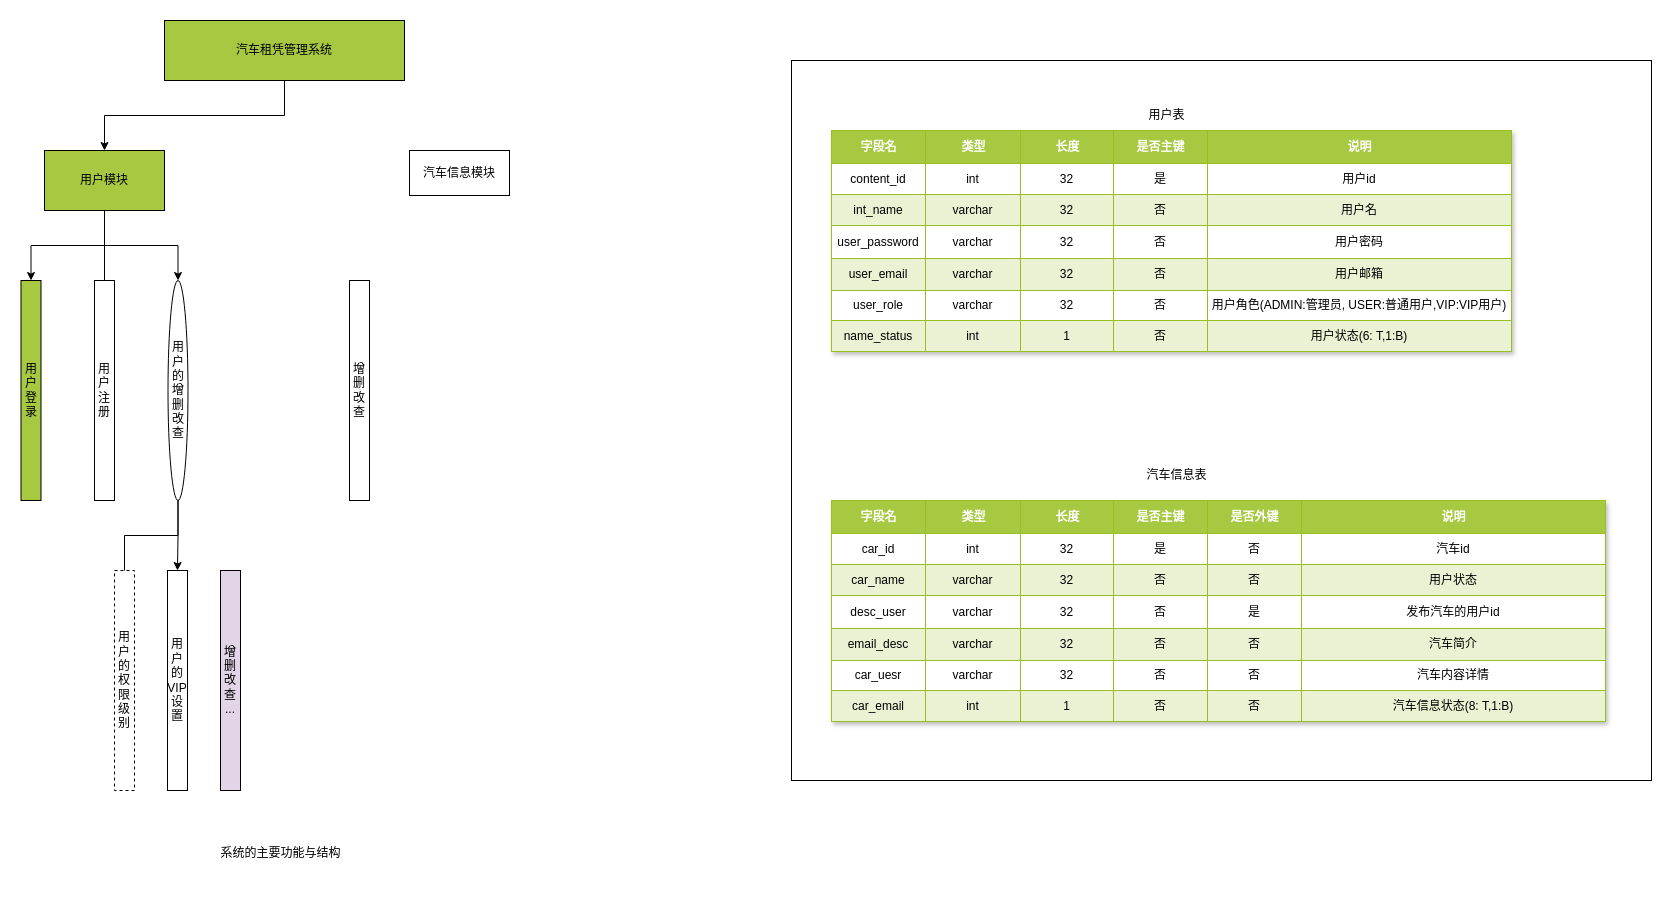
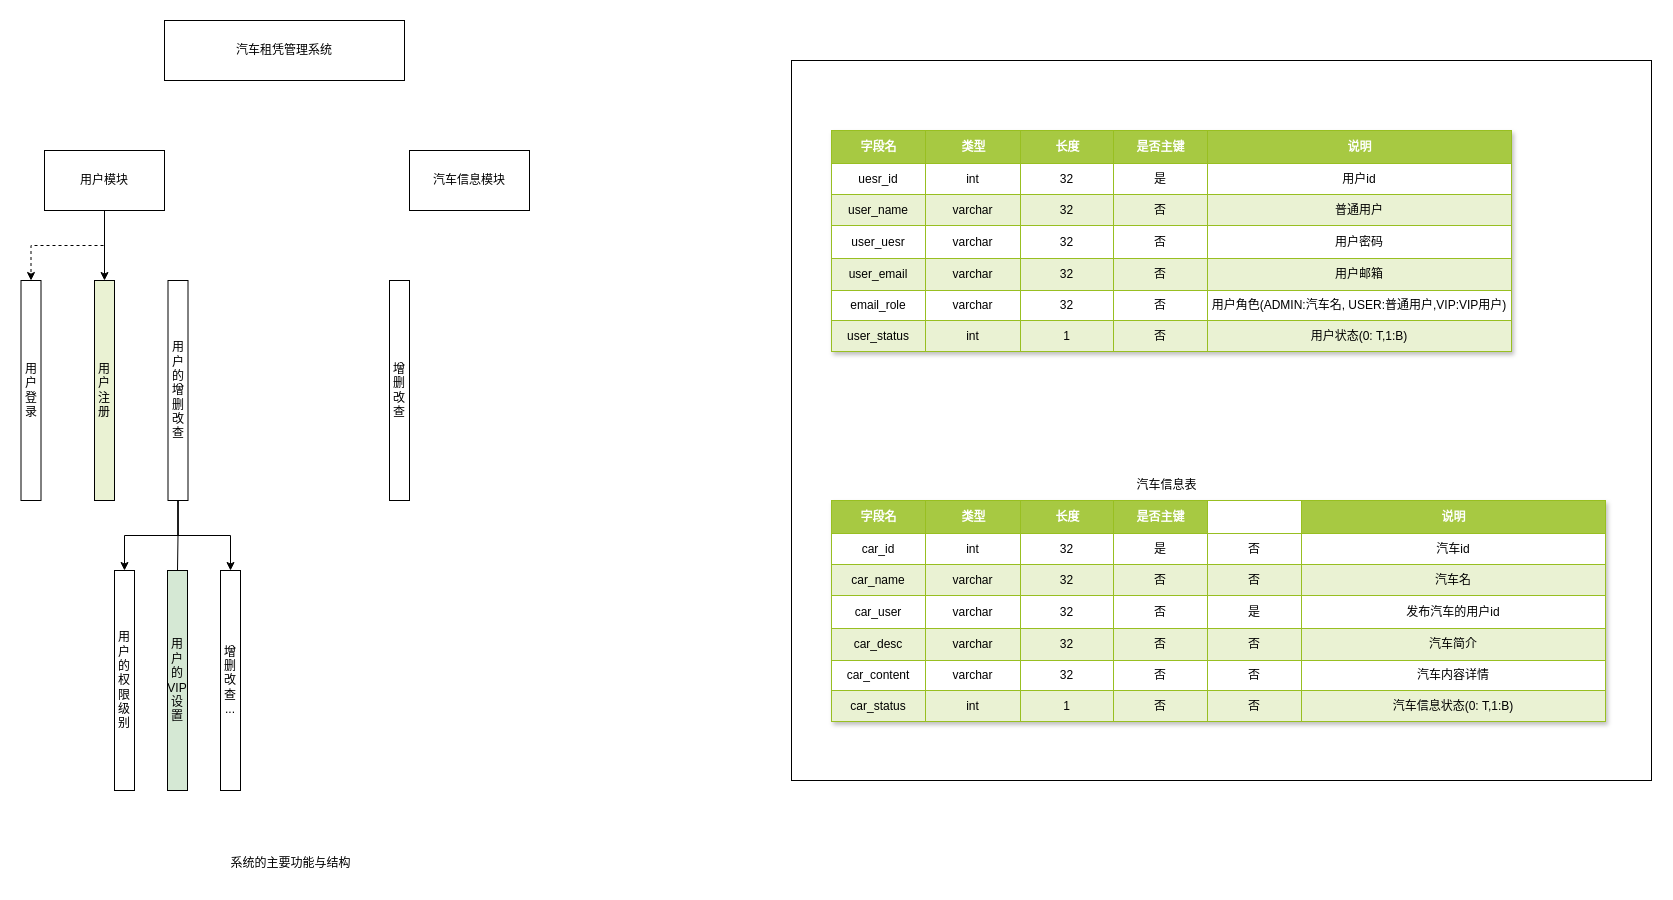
- <mxCell id="3" value="汽车租凭管理系统" style="rounded=0;whiteSpace=wrap;html=1;fillColor=#a7c942;" parent="2" vertex="1"><mxGeometry x="143.5" width="240" height="60" as="geometry" /></mxCell>
+ <mxCell id="3" value="汽车租凭管理系统" style="rounded=0;whiteSpace=wrap;html=1;" parent="2" vertex="1"><mxGeometry x="143.5" width="240" height="60" as="geometry" /></mxCell>
- <mxCell id="5" style="edgeStyle=orthogonalEdgeStyle;rounded=0;orthogonalLoop=1;jettySize=auto;html=1;exitX=0.5;exitY=1;exitDx=0;exitDy=0;entryX=0.5;entryY=0;entryDx=0;entryDy=0;" parent="2" source="3" target="4" edge="1"><mxGeometry relative="1" as="geometry" /></mxCell>
- <mxCell id="66" value="用户表" style="text;html=1;align=center;verticalAlign=middle;resizable=0;points=[];autosize=1;strokeColor=none;fillColor=none;" vertex="1" parent="21"><mxGeometry x="345" y="40" width="60" height="30" as="geometry" /></mxCell>
- <mxCell id="6" value="汽车信息模块" style="rounded=0;whiteSpace=wrap;html=1;" parent="2" vertex="1"><mxGeometry x="388.5" y="130" width="100" height="45" as="geometry" /></mxCell>
+ <mxCell id="6" value="汽车信息模块" style="rounded=0;whiteSpace=wrap;html=1;" parent="2" vertex="1"><mxGeometry x="388.5" y="130" width="120" height="60" as="geometry" /></mxCell>
- <mxCell id="31" value="content_id" style="connectable=0;recursiveResize=0;strokeColor=inherit;fillColor=inherit;align=center;whiteSpace=wrap;html=1;" vertex="1" parent="30"><mxGeometry width="94" height="31" as="geometry"><mxRectangle width="94" height="31" as="alternateBounds" /></mxGeometry></mxCell>
+ <mxCell id="31" value="uesr_id" style="connectable=0;recursiveResize=0;strokeColor=inherit;fillColor=inherit;align=center;whiteSpace=wrap;html=1;" vertex="1" parent="30"><mxGeometry width="94" height="31" as="geometry"><mxRectangle width="94" height="31" as="alternateBounds" /></mxGeometry></mxCell>
- <mxCell id="4" value="用户模块" style="rounded=0;whiteSpace=wrap;html=1;fillColor=#a7c942;" parent="2" vertex="1"><mxGeometry x="23.5" y="130" width="120" height="60" as="geometry" /></mxCell>
+ <mxCell id="4" value="用户模块" style="rounded=0;whiteSpace=wrap;html=1;" parent="2" vertex="1"><mxGeometry x="23.5" y="130" width="120" height="60" as="geometry" /></mxCell>
- <mxCell id="37" value="int_name" style="connectable=0;recursiveResize=0;strokeColor=inherit;fillColor=inherit;whiteSpace=wrap;html=1;" vertex="1" parent="36"><mxGeometry width="94" height="31" as="geometry"><mxRectangle width="94" height="31" as="alternateBounds" /></mxGeometry></mxCell>
+ <mxCell id="37" value="user_name" style="connectable=0;recursiveResize=0;strokeColor=inherit;fillColor=inherit;whiteSpace=wrap;html=1;" vertex="1" parent="36"><mxGeometry width="94" height="31" as="geometry"><mxRectangle width="94" height="31" as="alternateBounds" /></mxGeometry></mxCell>
- <mxCell id="41" value="用户名" style="connectable=0;recursiveResize=0;strokeColor=inherit;fillColor=inherit;whiteSpace=wrap;html=1;" vertex="1" parent="36"><mxGeometry x="376" width="304" height="31" as="geometry"><mxRectangle width="304" height="31" as="alternateBounds" /></mxGeometry></mxCell>
+ <mxCell id="41" value="普通用户" style="connectable=0;recursiveResize=0;strokeColor=inherit;fillColor=inherit;whiteSpace=wrap;html=1;" vertex="1" parent="36"><mxGeometry x="376" width="304" height="31" as="geometry"><mxRectangle width="304" height="31" as="alternateBounds" /></mxGeometry></mxCell>
- <mxCell id="43" value="user_password" style="connectable=0;recursiveResize=0;strokeColor=inherit;fillColor=inherit;fontStyle=0;align=center;whiteSpace=wrap;html=1;" vertex="1" parent="42"><mxGeometry width="94" height="33" as="geometry"><mxRectangle width="94" height="33" as="alternateBounds" /></mxGeometry></mxCell>
+ <mxCell id="43" value="user_uesr" style="connectable=0;recursiveResize=0;strokeColor=inherit;fillColor=inherit;fontStyle=0;align=center;whiteSpace=wrap;html=1;" vertex="1" parent="42"><mxGeometry width="94" height="33" as="geometry"><mxRectangle width="94" height="33" as="alternateBounds" /></mxGeometry></mxCell>
- <mxCell id="8" style="edgeStyle=orthogonalEdgeStyle;rounded=0;orthogonalLoop=1;jettySize=auto;html=1;exitX=0.5;exitY=1;exitDx=0;exitDy=0;entryX=0.5;entryY=0;entryDx=0;entryDy=0;" parent="2" source="4" target="7" edge="1"><mxGeometry relative="1" as="geometry" /></mxCell>
+ <mxCell id="8" style="edgeStyle=orthogonalEdgeStyle;rounded=0;orthogonalLoop=1;jettySize=auto;html=1;exitX=0.5;exitY=1;exitDx=0;exitDy=0;entryX=0.5;entryY=0;entryDx=0;entryDy=0;dashed=1;" parent="2" source="4" target="7" edge="1"><mxGeometry relative="1" as="geometry" /></mxCell>
- <mxCell id="12" style="edgeStyle=orthogonalEdgeStyle;rounded=0;orthogonalLoop=1;jettySize=auto;html=1;exitX=0.5;exitY=1;exitDx=0;exitDy=0;entryX=0.5;entryY=0;entryDx=0;entryDy=0;" parent="2" source="4" target="11" edge="1"><mxGeometry relative="1" as="geometry" /></mxCell>
- <mxCell id="10" style="edgeStyle=orthogonalEdgeStyle;rounded=0;orthogonalLoop=1;jettySize=auto;html=1;exitX=0.5;exitY=1;exitDx=0;exitDy=0;entryX=0.5;entryY=0;entryDx=0;entryDy=0;endArrow=none;" parent="2" source="4" target="9" edge="1"><mxGeometry relative="1" as="geometry" /></mxCell>
+ <mxCell id="10" style="edgeStyle=orthogonalEdgeStyle;rounded=0;orthogonalLoop=1;jettySize=auto;html=1;exitX=0.5;exitY=1;exitDx=0;exitDy=0;entryX=0.5;entryY=0;entryDx=0;entryDy=0;" parent="2" source="4" target="9" edge="1"><mxGeometry relative="1" as="geometry" /></mxCell>
- <mxCell id="55" value="user_role" style="connectable=0;recursiveResize=0;strokeColor=inherit;fillColor=inherit;whiteSpace=wrap;html=1;" vertex="1" parent="54"><mxGeometry width="94" height="30" as="geometry"><mxRectangle width="94" height="30" as="alternateBounds" /></mxGeometry></mxCell>
+ <mxCell id="55" value="email_role" style="connectable=0;recursiveResize=0;strokeColor=inherit;fillColor=inherit;whiteSpace=wrap;html=1;" vertex="1" parent="54"><mxGeometry width="94" height="30" as="geometry"><mxRectangle width="94" height="30" as="alternateBounds" /></mxGeometry></mxCell>
- <mxCell id="59" value="用户角色(ADMIN:管理员, USER:普通用户,VIP:VIP用户)" style="connectable=0;recursiveResize=0;strokeColor=inherit;fillColor=inherit;whiteSpace=wrap;html=1;labelBackgroundColor=none;" vertex="1" parent="54"><mxGeometry x="376" width="304" height="30" as="geometry"><mxRectangle width="304" height="30" as="alternateBounds" /></mxGeometry></mxCell>
+ <mxCell id="59" value="用户角色(ADMIN:汽车名, USER:普通用户,VIP:VIP用户)" style="connectable=0;recursiveResize=0;strokeColor=inherit;fillColor=inherit;whiteSpace=wrap;html=1;labelBackgroundColor=none;" vertex="1" parent="54"><mxGeometry x="376" width="304" height="30" as="geometry"><mxRectangle width="304" height="30" as="alternateBounds" /></mxGeometry></mxCell>
- <mxCell id="61" value="name_status" style="connectable=0;recursiveResize=0;strokeColor=inherit;fillColor=inherit;whiteSpace=wrap;html=1;" vertex="1" parent="60"><mxGeometry width="94" height="31" as="geometry"><mxRectangle width="94" height="31" as="alternateBounds" /></mxGeometry></mxCell>
+ <mxCell id="61" value="user_status" style="connectable=0;recursiveResize=0;strokeColor=inherit;fillColor=inherit;whiteSpace=wrap;html=1;" vertex="1" parent="60"><mxGeometry width="94" height="31" as="geometry"><mxRectangle width="94" height="31" as="alternateBounds" /></mxGeometry></mxCell>
- <mxCell id="65" value="用户状态(6: T,1:B)" style="connectable=0;recursiveResize=0;strokeColor=inherit;fillColor=inherit;whiteSpace=wrap;html=1;" vertex="1" parent="60"><mxGeometry x="376" width="304" height="31" as="geometry"><mxRectangle width="304" height="31" as="alternateBounds" /></mxGeometry></mxCell>
+ <mxCell id="65" value="用户状态(0: T,1:B)" style="connectable=0;recursiveResize=0;strokeColor=inherit;fillColor=inherit;whiteSpace=wrap;html=1;" vertex="1" parent="60"><mxGeometry x="376" width="304" height="31" as="geometry"><mxRectangle width="304" height="31" as="alternateBounds" /></mxGeometry></mxCell>
- <mxCell id="7" value="用户登录" style="rounded=0;whiteSpace=wrap;html=1;fillColor=#a7c942;" parent="2" vertex="1"><mxGeometry y="260" width="20" height="220" as="geometry" /></mxCell>
+ <mxCell id="7" value="用户登录" style="rounded=0;whiteSpace=wrap;html=1;" parent="2" vertex="1"><mxGeometry y="260" width="20" height="220" as="geometry" /></mxCell>
- <mxCell id="9" value="用户注册" style="rounded=0;whiteSpace=wrap;html=1;" parent="2" vertex="1"><mxGeometry x="73.5" y="260" width="20" height="220" as="geometry" /></mxCell>
+ <mxCell id="9" value="用户注册" style="rounded=0;whiteSpace=wrap;html=1;fillColor=#eaf2d3;" parent="2" vertex="1"><mxGeometry x="73.5" y="260" width="20" height="220" as="geometry" /></mxCell>
- <mxCell id="11" value="用户的增删改查" style="ellipse;whiteSpace=wrap;html=1;" parent="2" vertex="1"><mxGeometry x="147" y="260" width="20" height="220" as="geometry" /></mxCell>
+ <mxCell id="11" value="用户的增删改查" style="rounded=0;whiteSpace=wrap;html=1;" parent="2" vertex="1"><mxGeometry x="147" y="260" width="20" height="220" as="geometry" /></mxCell>
- <mxCell id="13" value="增删改查" style="rounded=0;whiteSpace=wrap;html=1;" parent="2" vertex="1"><mxGeometry x="328.5" y="260" width="20" height="220" as="geometry" /></mxCell>
+ <mxCell id="13" value="增删改查" style="rounded=0;whiteSpace=wrap;html=1;" parent="2" vertex="1"><mxGeometry x="368.5" y="260" width="20" height="220" as="geometry" /></mxCell>
- <mxCell id="117" value="汽车信息表" style="text;html=1;align=center;verticalAlign=middle;resizable=0;points=[];autosize=1;strokeColor=none;fillColor=none;" vertex="1" parent="21"><mxGeometry x="345" y="400" width="80" height="30" as="geometry" /></mxCell>
+ <mxCell id="117" value="汽车信息表" style="text;html=1;align=center;verticalAlign=middle;resizable=0;points=[];autosize=1;strokeColor=none;fillColor=none;" vertex="1" parent="21"><mxGeometry x="335" y="410" width="80" height="30" as="geometry" /></mxCell>
- <mxCell id="73" value="是否外键" style="connectable=0;recursiveResize=0;strokeColor=inherit;fillColor=#A7C942;align=center;fontStyle=1;fontColor=#FFFFFF;html=1;" vertex="1" parent="68"><mxGeometry x="376" width="94" height="33" as="geometry"><mxRectangle width="94" height="33" as="alternateBounds" /></mxGeometry></mxCell>
+ <mxCell id="73" value="是否外键" style="connectable=0;recursiveResize=0;strokeColor=inherit;fillColor=#ffffff;align=center;fontStyle=1;fontColor=#FFFFFF;html=1;" vertex="1" parent="68"><mxGeometry x="376" width="94" height="33" as="geometry"><mxRectangle width="94" height="33" as="alternateBounds" /></mxGeometry></mxCell>
+ <mxCell id="19" style="edgeStyle=orthogonalEdgeStyle;rounded=0;orthogonalLoop=1;jettySize=auto;html=1;exitX=0.5;exitY=1;exitDx=0;exitDy=0;entryX=0.5;entryY=0;entryDx=0;entryDy=0;" parent="2" source="11" target="18" edge="1"><mxGeometry relative="1" as="geometry" /></mxCell>
- <mxCell id="17" style="edgeStyle=orthogonalEdgeStyle;rounded=0;orthogonalLoop=1;jettySize=auto;html=1;exitX=0.5;exitY=1;exitDx=0;exitDy=0;entryX=0.5;entryY=0;entryDx=0;entryDy=0;" parent="2" source="11" target="16" edge="1"><mxGeometry relative="1" as="geometry" /></mxCell>
+ <mxCell id="17" style="edgeStyle=orthogonalEdgeStyle;rounded=0;orthogonalLoop=1;jettySize=auto;html=1;exitX=0.5;exitY=1;exitDx=0;exitDy=0;entryX=0.5;entryY=0;entryDx=0;entryDy=0;endArrow=none;" parent="2" source="11" target="16" edge="1"><mxGeometry relative="1" as="geometry" /></mxCell>
- <mxCell id="15" style="edgeStyle=orthogonalEdgeStyle;rounded=0;orthogonalLoop=1;jettySize=auto;html=1;exitX=0.5;exitY=1;exitDx=0;exitDy=0;entryX=0.5;entryY=0;entryDx=0;entryDy=0;endArrow=none;" parent="2" source="11" target="14" edge="1"><mxGeometry relative="1" as="geometry" /></mxCell>
+ <mxCell id="15" style="edgeStyle=orthogonalEdgeStyle;rounded=0;orthogonalLoop=1;jettySize=auto;html=1;exitX=0.5;exitY=1;exitDx=0;exitDy=0;entryX=0.5;entryY=0;entryDx=0;entryDy=0;" parent="2" source="11" target="14" edge="1"><mxGeometry relative="1" as="geometry" /></mxCell>
- <mxCell id="88" value="用户状态" style="connectable=0;recursiveResize=0;strokeColor=inherit;fillColor=inherit;whiteSpace=wrap;html=1;" vertex="1" parent="82"><mxGeometry x="470" width="304" height="31" as="geometry"><mxRectangle width="304" height="31" as="alternateBounds" /></mxGeometry></mxCell>
+ <mxCell id="88" value="汽车名" style="connectable=0;recursiveResize=0;strokeColor=inherit;fillColor=inherit;whiteSpace=wrap;html=1;" vertex="1" parent="82"><mxGeometry x="470" width="304" height="31" as="geometry"><mxRectangle width="304" height="31" as="alternateBounds" /></mxGeometry></mxCell>
- <mxCell id="90" value="desc_user" style="connectable=0;recursiveResize=0;strokeColor=inherit;fillColor=inherit;fontStyle=0;align=center;whiteSpace=wrap;html=1;" vertex="1" parent="89"><mxGeometry width="94" height="33" as="geometry"><mxRectangle width="94" height="33" as="alternateBounds" /></mxGeometry></mxCell>
+ <mxCell id="90" value="car_user" style="connectable=0;recursiveResize=0;strokeColor=inherit;fillColor=inherit;fontStyle=0;align=center;whiteSpace=wrap;html=1;" vertex="1" parent="89"><mxGeometry width="94" height="33" as="geometry"><mxRectangle width="94" height="33" as="alternateBounds" /></mxGeometry></mxCell>
- <mxCell id="97" value="email_desc" style="connectable=0;recursiveResize=0;strokeColor=inherit;fillColor=inherit;whiteSpace=wrap;html=1;" vertex="1" parent="96"><mxGeometry width="94" height="32" as="geometry"><mxRectangle width="94" height="32" as="alternateBounds" /></mxGeometry></mxCell>
+ <mxCell id="97" value="car_desc" style="connectable=0;recursiveResize=0;strokeColor=inherit;fillColor=inherit;whiteSpace=wrap;html=1;" vertex="1" parent="96"><mxGeometry width="94" height="32" as="geometry"><mxRectangle width="94" height="32" as="alternateBounds" /></mxGeometry></mxCell>
- <mxCell id="104" value="car_uesr" style="connectable=0;recursiveResize=0;strokeColor=inherit;fillColor=inherit;whiteSpace=wrap;html=1;" vertex="1" parent="103"><mxGeometry width="94" height="30" as="geometry"><mxRectangle width="94" height="30" as="alternateBounds" /></mxGeometry></mxCell>
+ <mxCell id="104" value="car_content" style="connectable=0;recursiveResize=0;strokeColor=inherit;fillColor=inherit;whiteSpace=wrap;html=1;" vertex="1" parent="103"><mxGeometry width="94" height="30" as="geometry"><mxRectangle width="94" height="30" as="alternateBounds" /></mxGeometry></mxCell>
- <mxCell id="14" value="用户的权限级别" style="rounded=0;whiteSpace=wrap;html=1;dashed=1;" parent="2" vertex="1"><mxGeometry x="93.5" y="550" width="20" height="220" as="geometry" /></mxCell>
+ <mxCell id="14" value="用户的权限级别" style="rounded=0;whiteSpace=wrap;html=1;" parent="2" vertex="1"><mxGeometry x="93.5" y="550" width="20" height="220" as="geometry" /></mxCell>
- <mxCell id="16" value="用户的VIP设置" style="rounded=0;whiteSpace=wrap;html=1;" parent="2" vertex="1"><mxGeometry x="146.5" y="550" width="20" height="220" as="geometry" /></mxCell>
+ <mxCell id="16" value="用户的VIP设置" style="rounded=0;whiteSpace=wrap;html=1;fillColor=#d5e8d4;" parent="2" vertex="1"><mxGeometry x="146.5" y="550" width="20" height="220" as="geometry" /></mxCell>
- <mxCell id="18" value="&lt;div&gt;增删改查&lt;/div&gt;&lt;div&gt;...&lt;br&gt;&lt;/div&gt;" style="rounded=0;whiteSpace=wrap;html=1;fillColor=#e1d5e7;" parent="2" vertex="1"><mxGeometry x="199.5" y="550" width="20" height="220" as="geometry" /></mxCell>
+ <mxCell id="18" value="&lt;div&gt;增删改查&lt;/div&gt;&lt;div&gt;...&lt;br&gt;&lt;/div&gt;" style="rounded=0;whiteSpace=wrap;html=1;" parent="2" vertex="1"><mxGeometry x="199.5" y="550" width="20" height="220" as="geometry" /></mxCell>
- <mxCell id="111" value="car_email" style="connectable=0;recursiveResize=0;strokeColor=inherit;fillColor=inherit;whiteSpace=wrap;html=1;" vertex="1" parent="110"><mxGeometry width="94" height="31" as="geometry"><mxRectangle width="94" height="31" as="alternateBounds" /></mxGeometry></mxCell>
+ <mxCell id="111" value="car_status" style="connectable=0;recursiveResize=0;strokeColor=inherit;fillColor=inherit;whiteSpace=wrap;html=1;" vertex="1" parent="110"><mxGeometry width="94" height="31" as="geometry"><mxRectangle width="94" height="31" as="alternateBounds" /></mxGeometry></mxCell>
- <mxCell id="116" value="汽车信息状态(8: T,1:B)" style="connectable=0;recursiveResize=0;strokeColor=inherit;fillColor=inherit;whiteSpace=wrap;html=1;" vertex="1" parent="110"><mxGeometry x="470" width="304" height="31" as="geometry"><mxRectangle width="304" height="31" as="alternateBounds" /></mxGeometry></mxCell>
+ <mxCell id="116" value="汽车信息状态(0: T,1:B)" style="connectable=0;recursiveResize=0;strokeColor=inherit;fillColor=inherit;whiteSpace=wrap;html=1;" vertex="1" parent="110"><mxGeometry x="470" width="304" height="31" as="geometry"><mxRectangle width="304" height="31" as="alternateBounds" /></mxGeometry></mxCell>
- <mxCell id="20" value="系统的主要功能与结构" style="text;html=1;align=center;verticalAlign=middle;resizable=0;points=[];autosize=1;strokeColor=none;fillColor=none;" parent="2" vertex="1"><mxGeometry x="189.5" y="818" width="140" height="30" as="geometry" /></mxCell>
+ <mxCell id="20" value="系统的主要功能与结构" style="text;html=1;align=center;verticalAlign=middle;resizable=0;points=[];autosize=1;strokeColor=none;fillColor=none;" parent="2" vertex="1"><mxGeometry x="199.5" y="828" width="140" height="30" as="geometry" /></mxCell>
